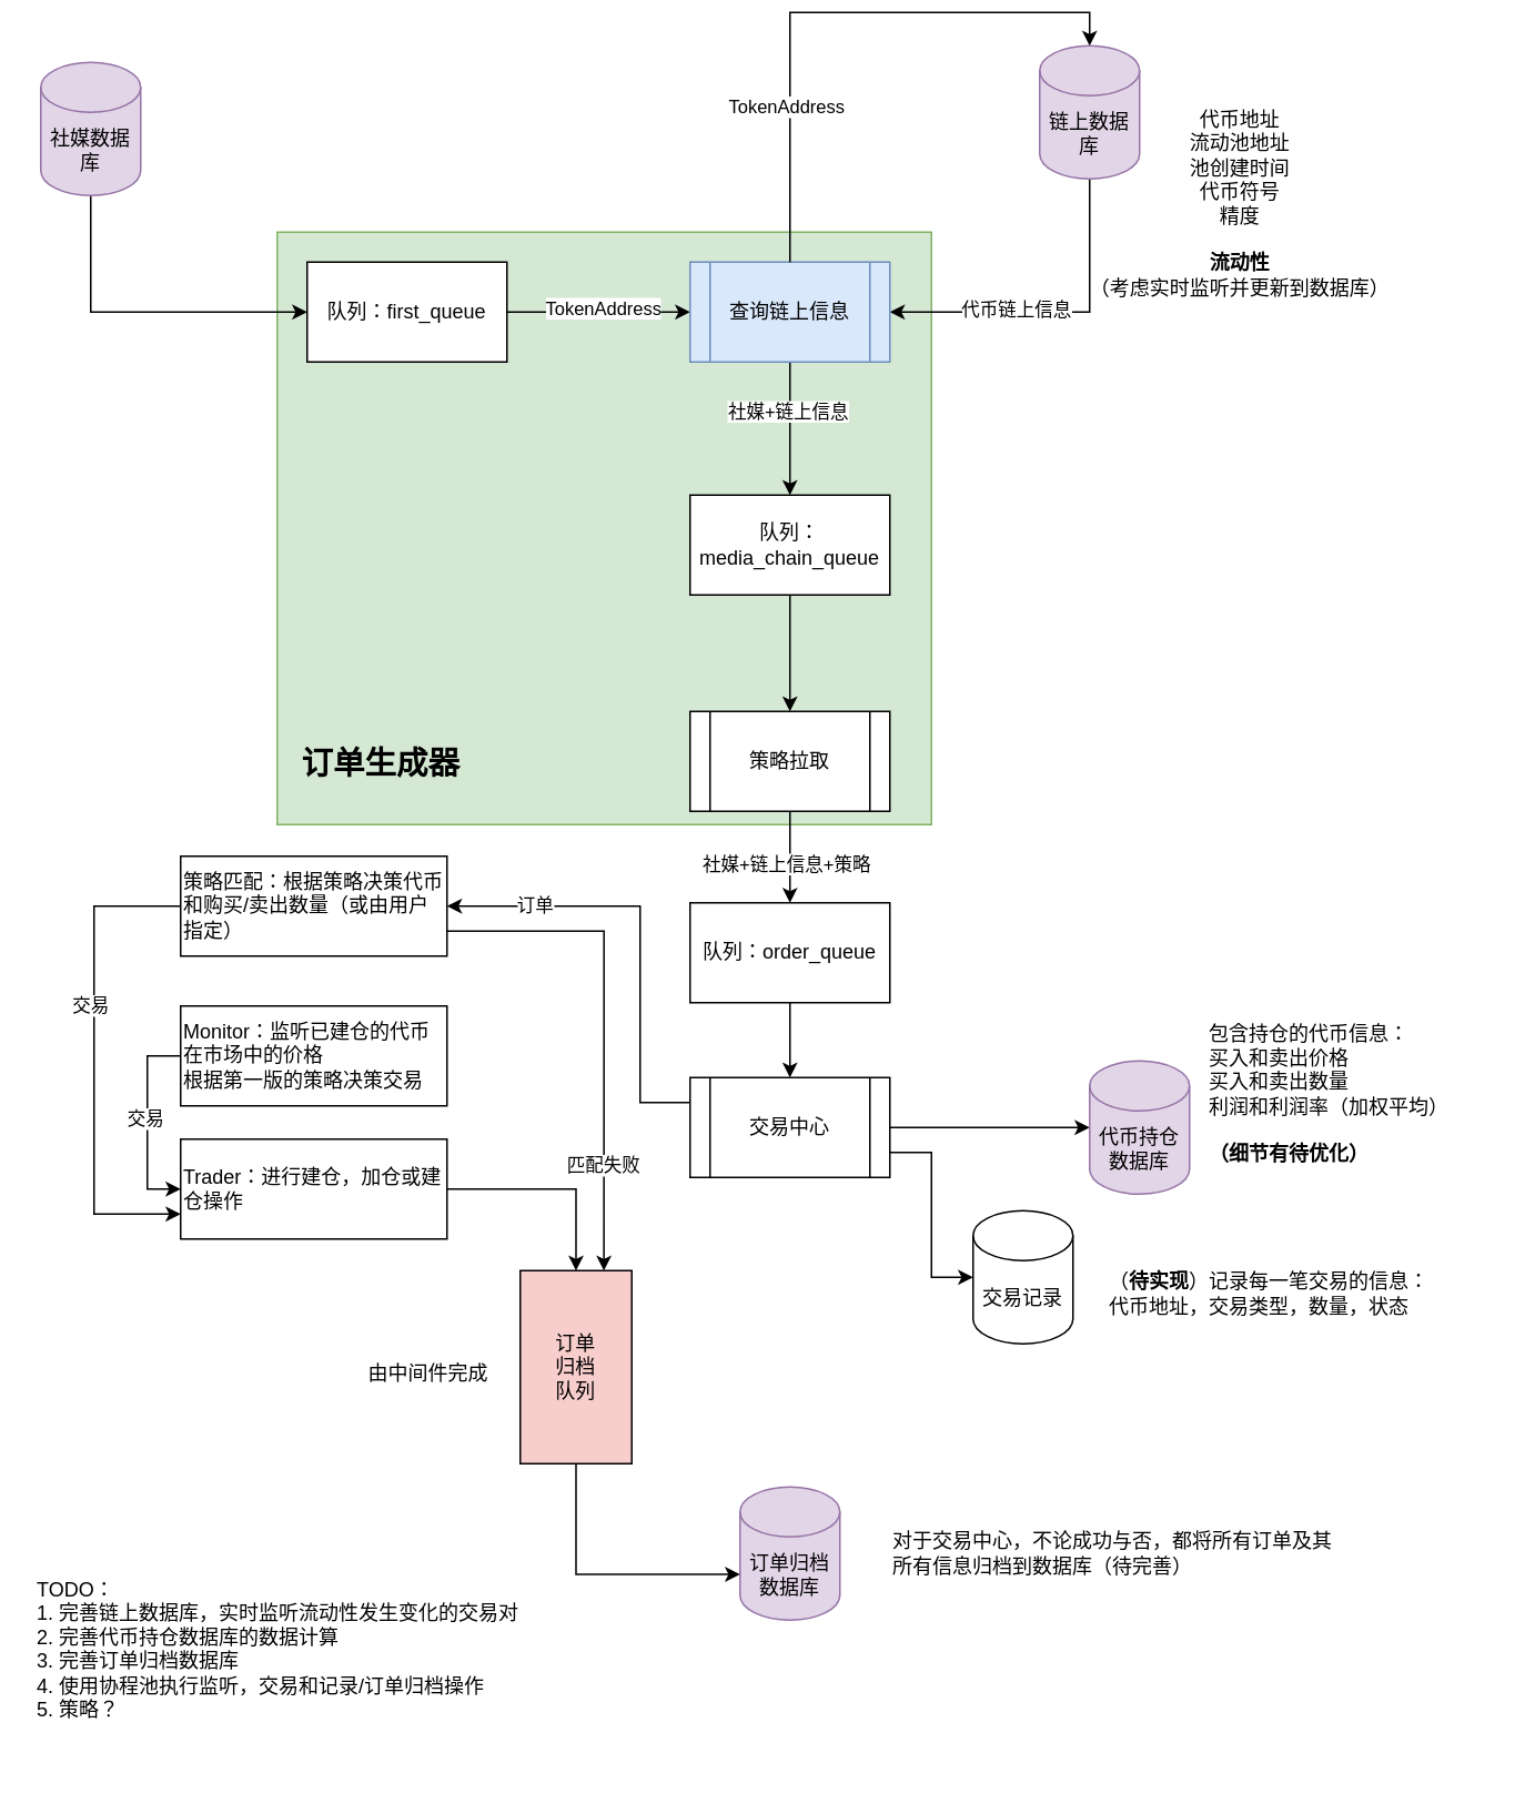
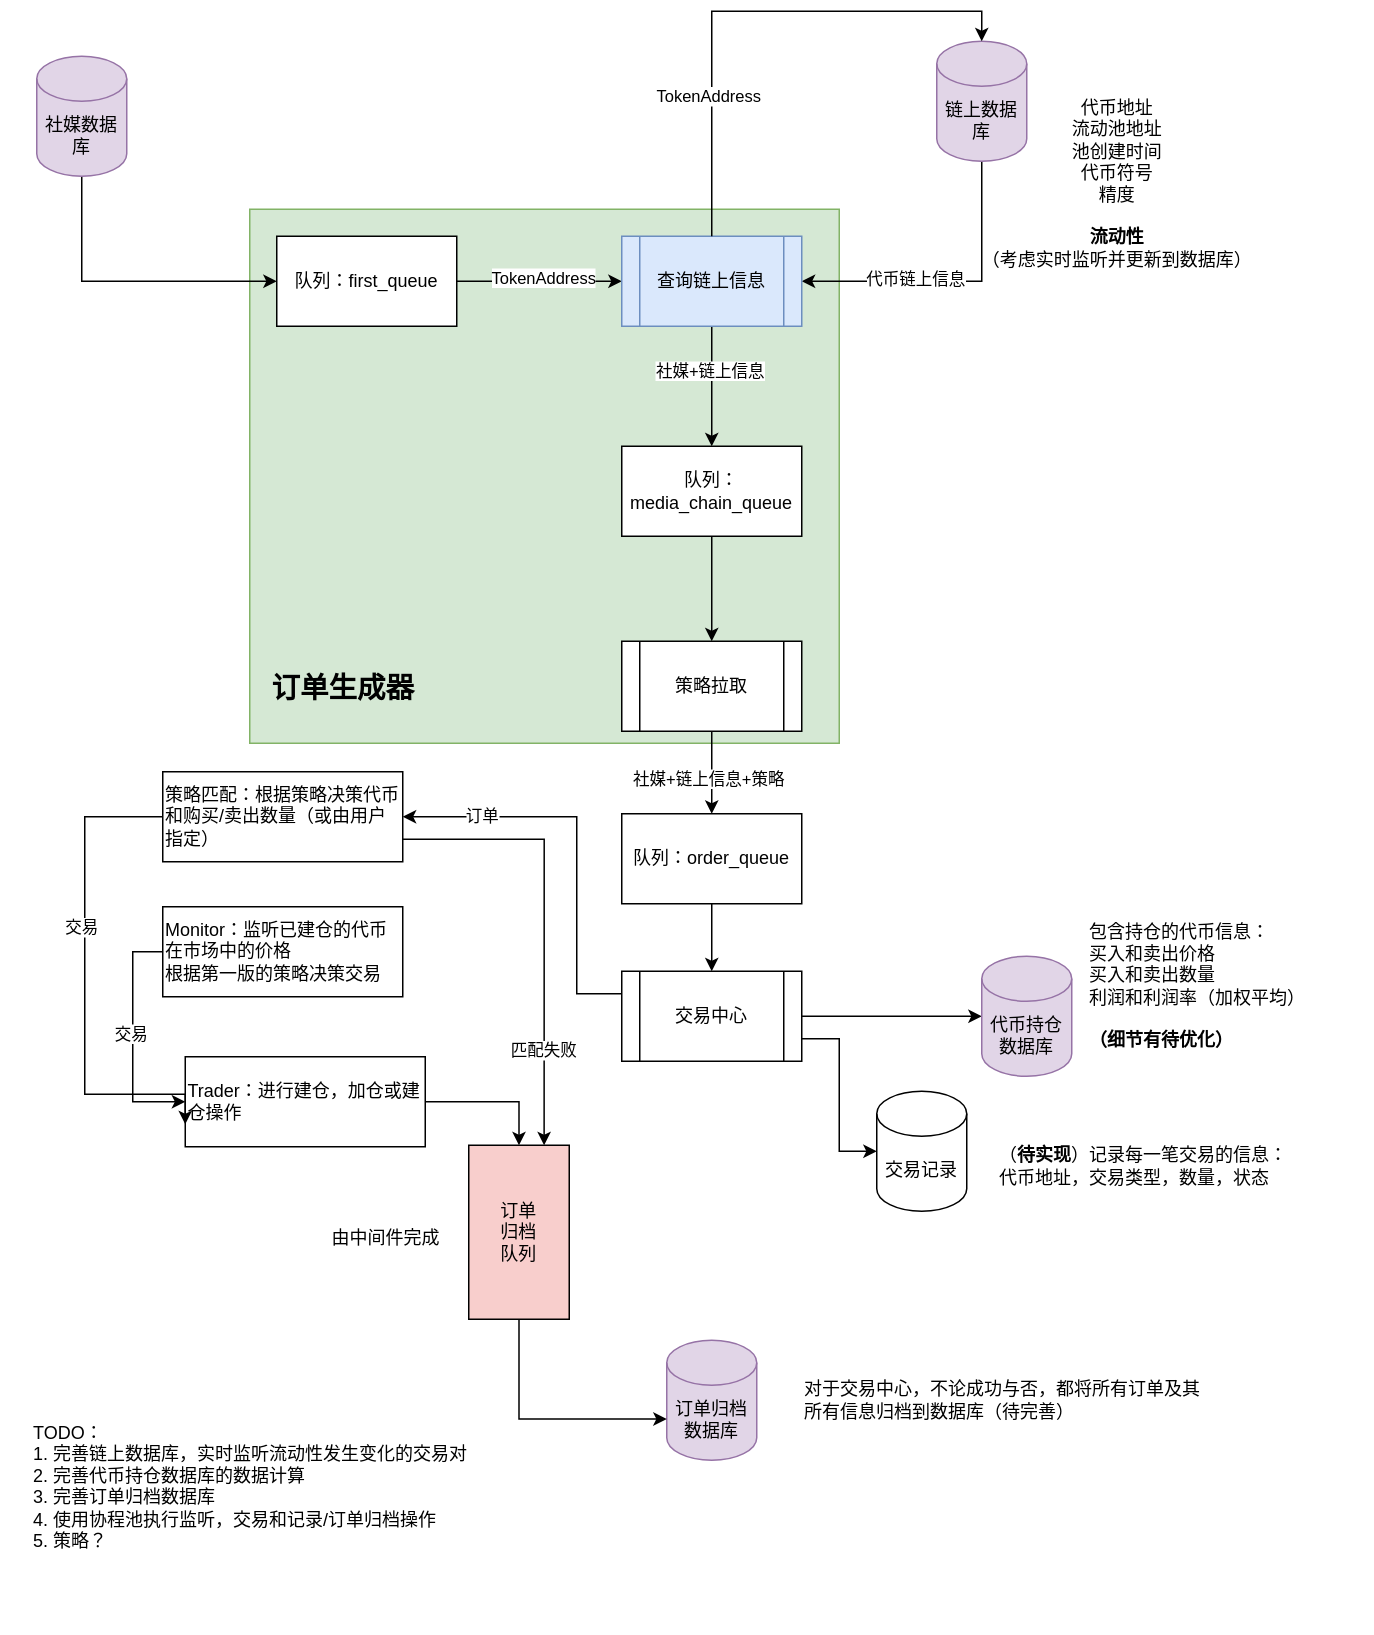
- <mxCell id="35" value="Trader：进行建仓，加仓或建仓操作" style="rounded=0;whiteSpace=wrap;html=1;align=left;" parent="1" vertex="1"><mxGeometry x="108" y="677" width="160" height="60" as="geometry" /></mxCell>
+ <mxCell id="35" value="Trader：进行建仓，加仓或建仓操作" style="rounded=0;whiteSpace=wrap;html=1;align=left;" parent="1" vertex="1"><mxGeometry x="123" y="697" width="160" height="60" as="geometry" /></mxCell>
